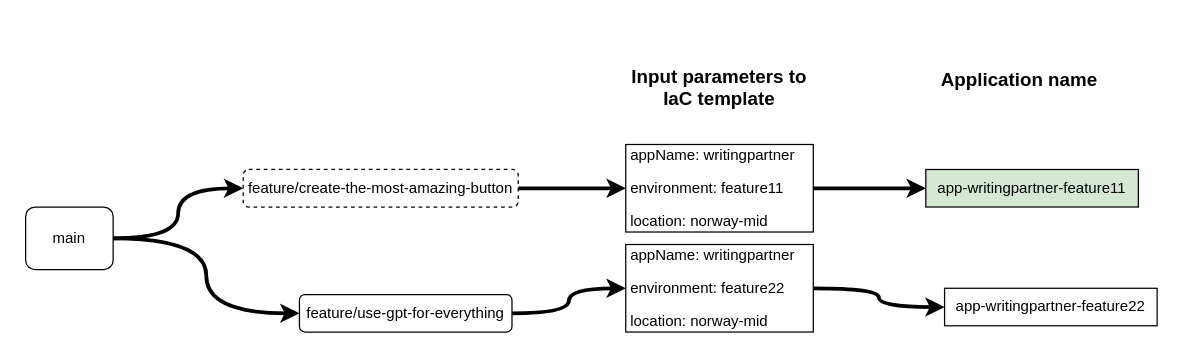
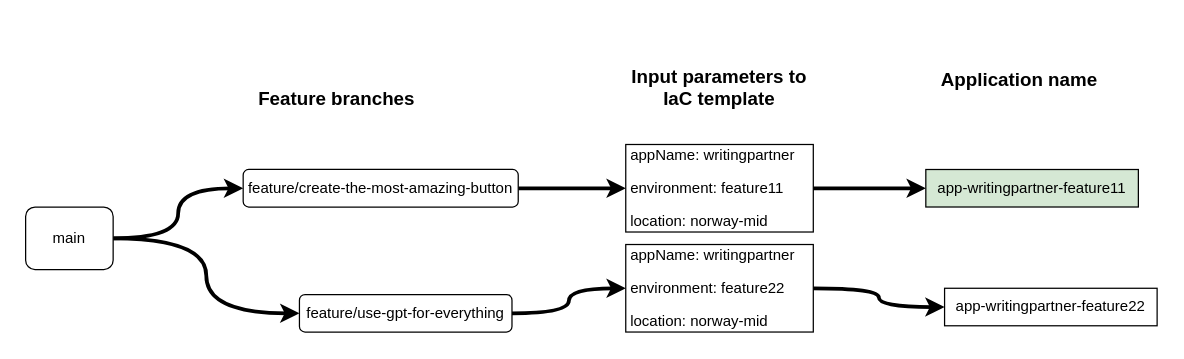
+ <mxCell id="12" value="&lt;p style=&quot;font-size: 15px;&quot;&gt;Feature branches&lt;/p&gt;" style="text;whiteSpace=wrap;html=1;fontSize=15;fontStyle=1;fontFamily=Helvetica;labelPosition=center;verticalLabelPosition=middle;align=center;verticalAlign=bottom;" vertex="1" parent="1"><mxGeometry x="194" y="35" width="150" height="70" as="geometry" /></mxCell>
- <mxCell id="6" value="feature/create-the-most-amazing-button" style="rounded=1;whiteSpace=wrap;html=1;dashed=1;" vertex="1" parent="1"><mxGeometry x="194" y="135" width="220" height="30" as="geometry" /></mxCell>
+ <mxCell id="6" value="feature/create-the-most-amazing-button" style="rounded=1;whiteSpace=wrap;html=1;" vertex="1" parent="1"><mxGeometry x="194" y="135" width="220" height="30" as="geometry" /></mxCell>
